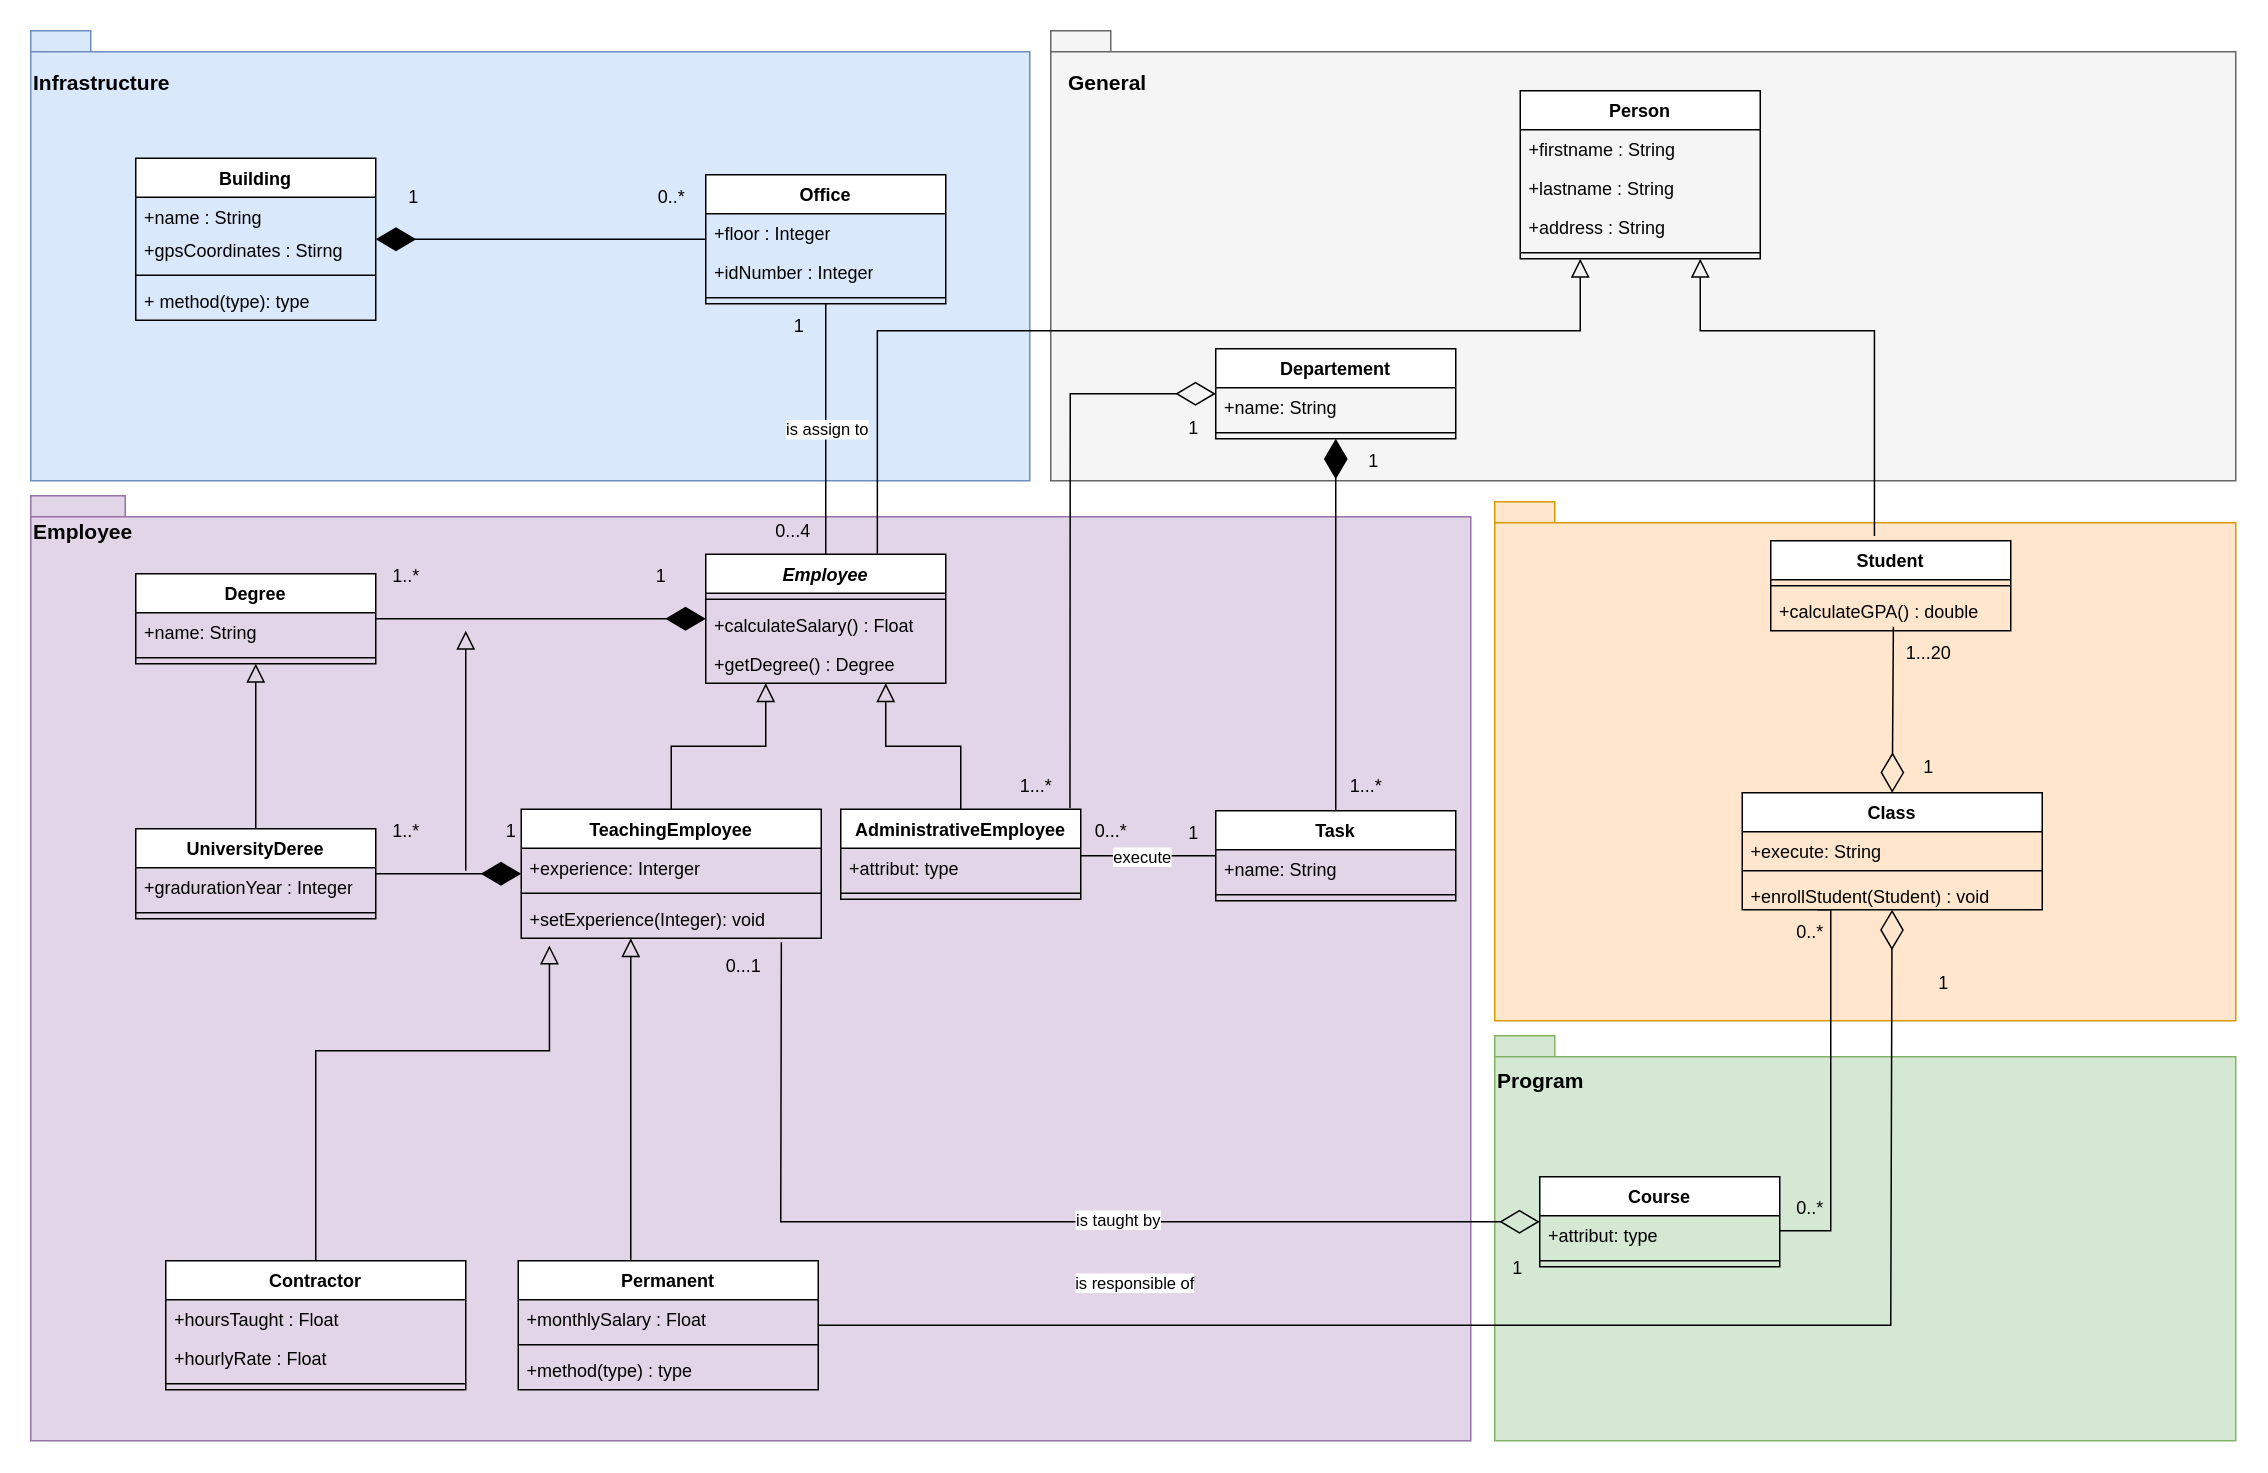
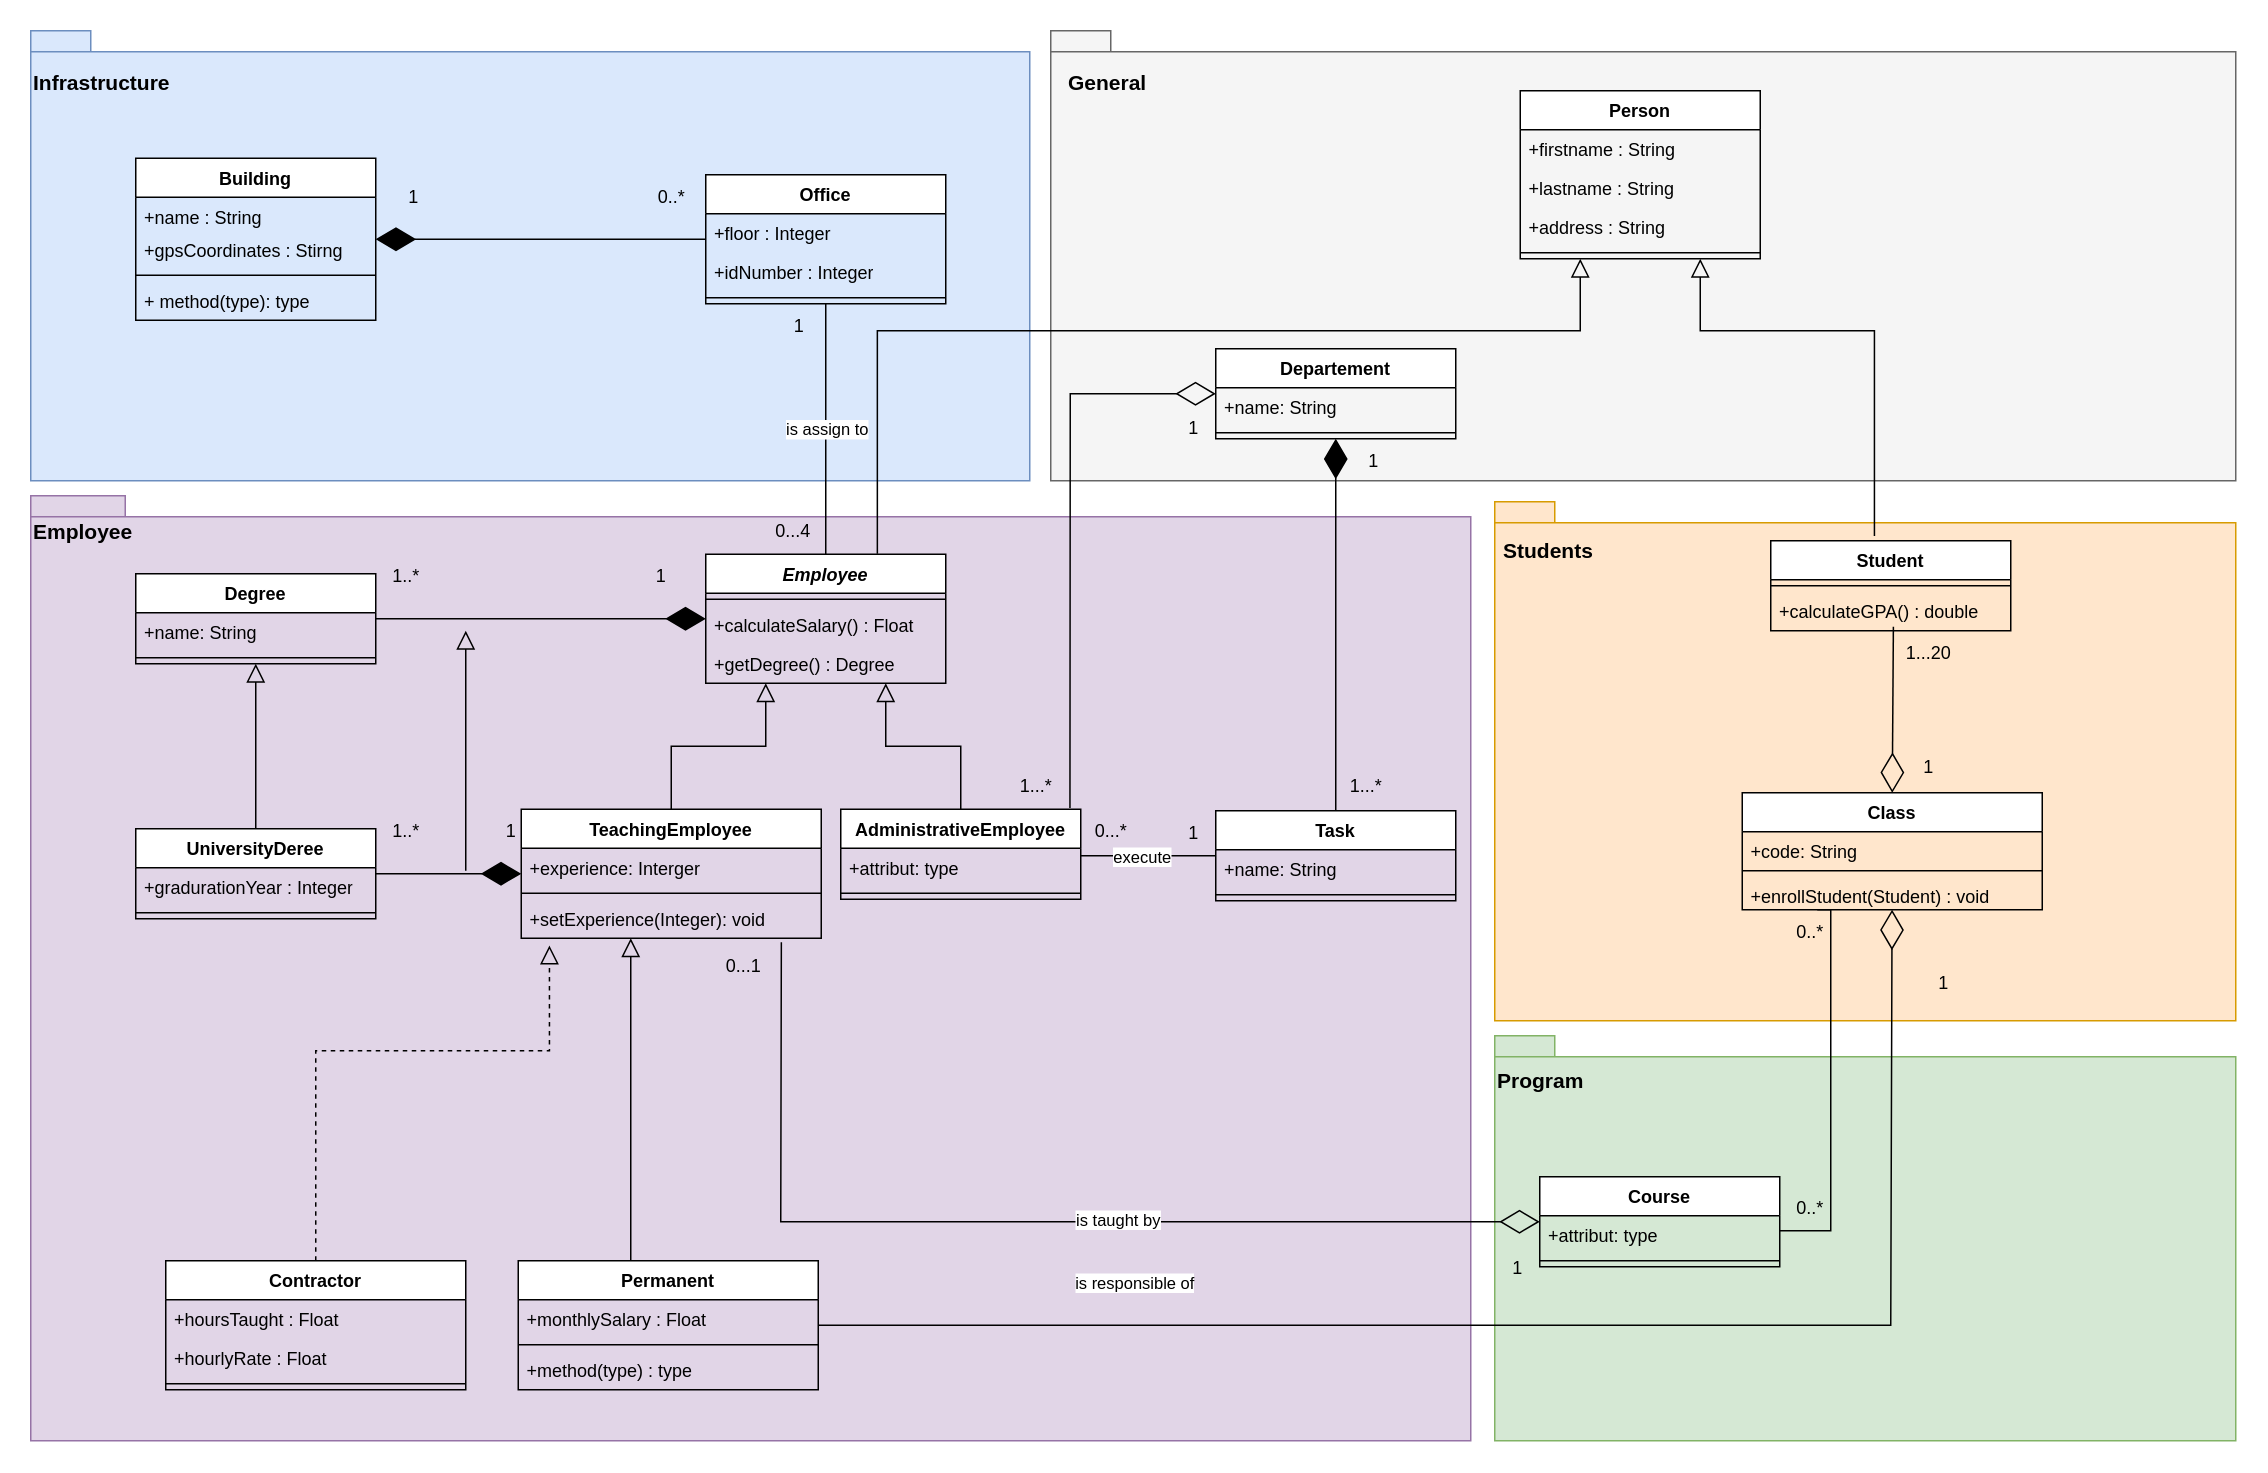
+ <mxCell id="108" value="Students" style="text;html=1;strokeColor=none;fillColor=none;align=left;verticalAlign=middle;whiteSpace=wrap;rounded=0;fontStyle=1;fontSize=14;" parent="1" vertex="1"><mxGeometry x="1000" y="352" width="60" height="30" as="geometry" /></mxCell>
- <mxCell id="16" value="+execute: String" style="text;strokeColor=none;fillColor=none;align=left;verticalAlign=top;spacingLeft=4;spacingRight=4;overflow=hidden;rotatable=0;points=[[0,0.5],[1,0.5]];portConstraint=eastwest;whiteSpace=wrap;html=1;" parent="15" vertex="1"><mxGeometry y="26" width="200" height="22" as="geometry" /></mxCell>
+ <mxCell id="16" value="+code: String" style="text;strokeColor=none;fillColor=none;align=left;verticalAlign=top;spacingLeft=4;spacingRight=4;overflow=hidden;rotatable=0;points=[[0,0.5],[1,0.5]];portConstraint=eastwest;whiteSpace=wrap;html=1;" parent="15" vertex="1"><mxGeometry y="26" width="200" height="22" as="geometry" /></mxCell>
- <mxCell id="87" value="" style="endArrow=block;endSize=10;endFill=0;shadow=0;strokeWidth=1;rounded=0;edgeStyle=elbowEdgeStyle;elbow=vertical;entryX=0.094;entryY=1.187;entryDx=0;entryDy=0;exitX=0.5;exitY=0;exitDx=0;exitDy=0;entryPerimeter=0;" parent="1" source="78" target="35" edge="1"><mxGeometry width="160" relative="1" as="geometry"><mxPoint x="457" y="549" as="sourcePoint" /><mxPoint x="510" y="478" as="targetPoint" /><Array as="points"><mxPoint x="270" y="700" /></Array></mxGeometry></mxCell>
+ <mxCell id="87" value="" style="endArrow=block;endSize=10;endFill=0;shadow=0;strokeWidth=1;rounded=0;edgeStyle=elbowEdgeStyle;elbow=vertical;entryX=0.094;entryY=1.187;entryDx=0;entryDy=0;exitX=0.5;exitY=0;exitDx=0;exitDy=0;entryPerimeter=0;dashed=1;" parent="1" source="78" target="35" edge="1"><mxGeometry width="160" relative="1" as="geometry"><mxPoint x="457" y="549" as="sourcePoint" /><mxPoint x="510" y="478" as="targetPoint" /><Array as="points"><mxPoint x="270" y="700" /></Array></mxGeometry></mxCell>
